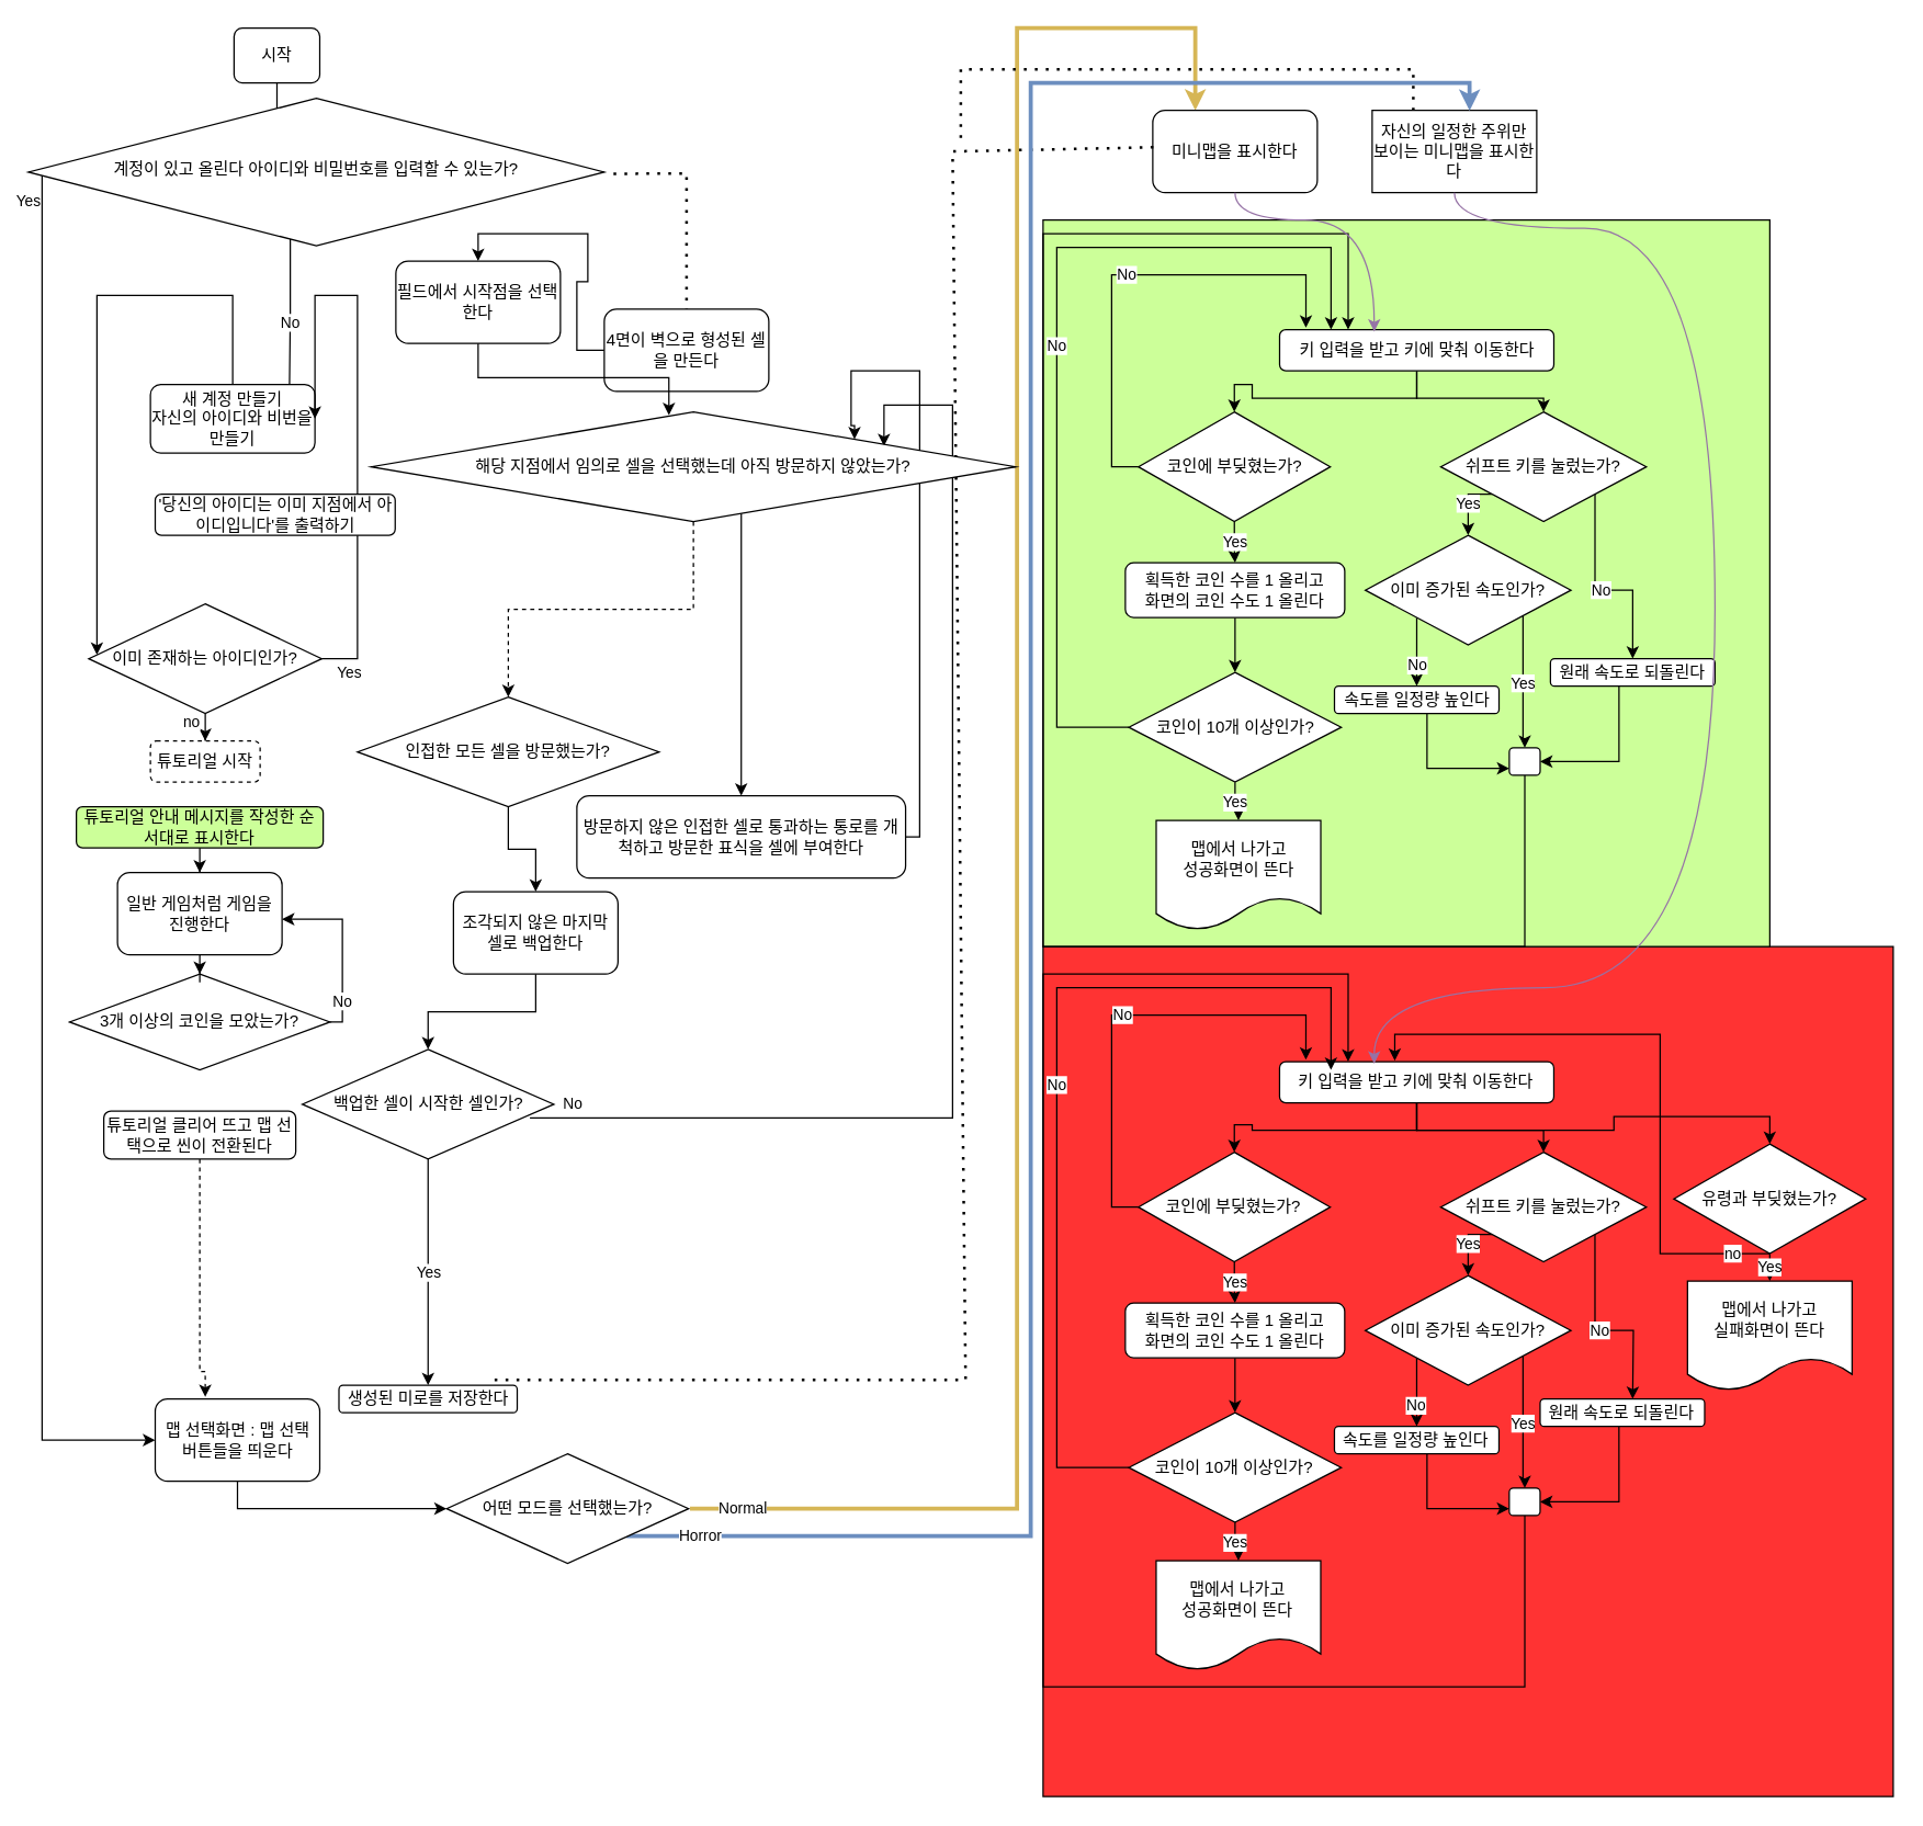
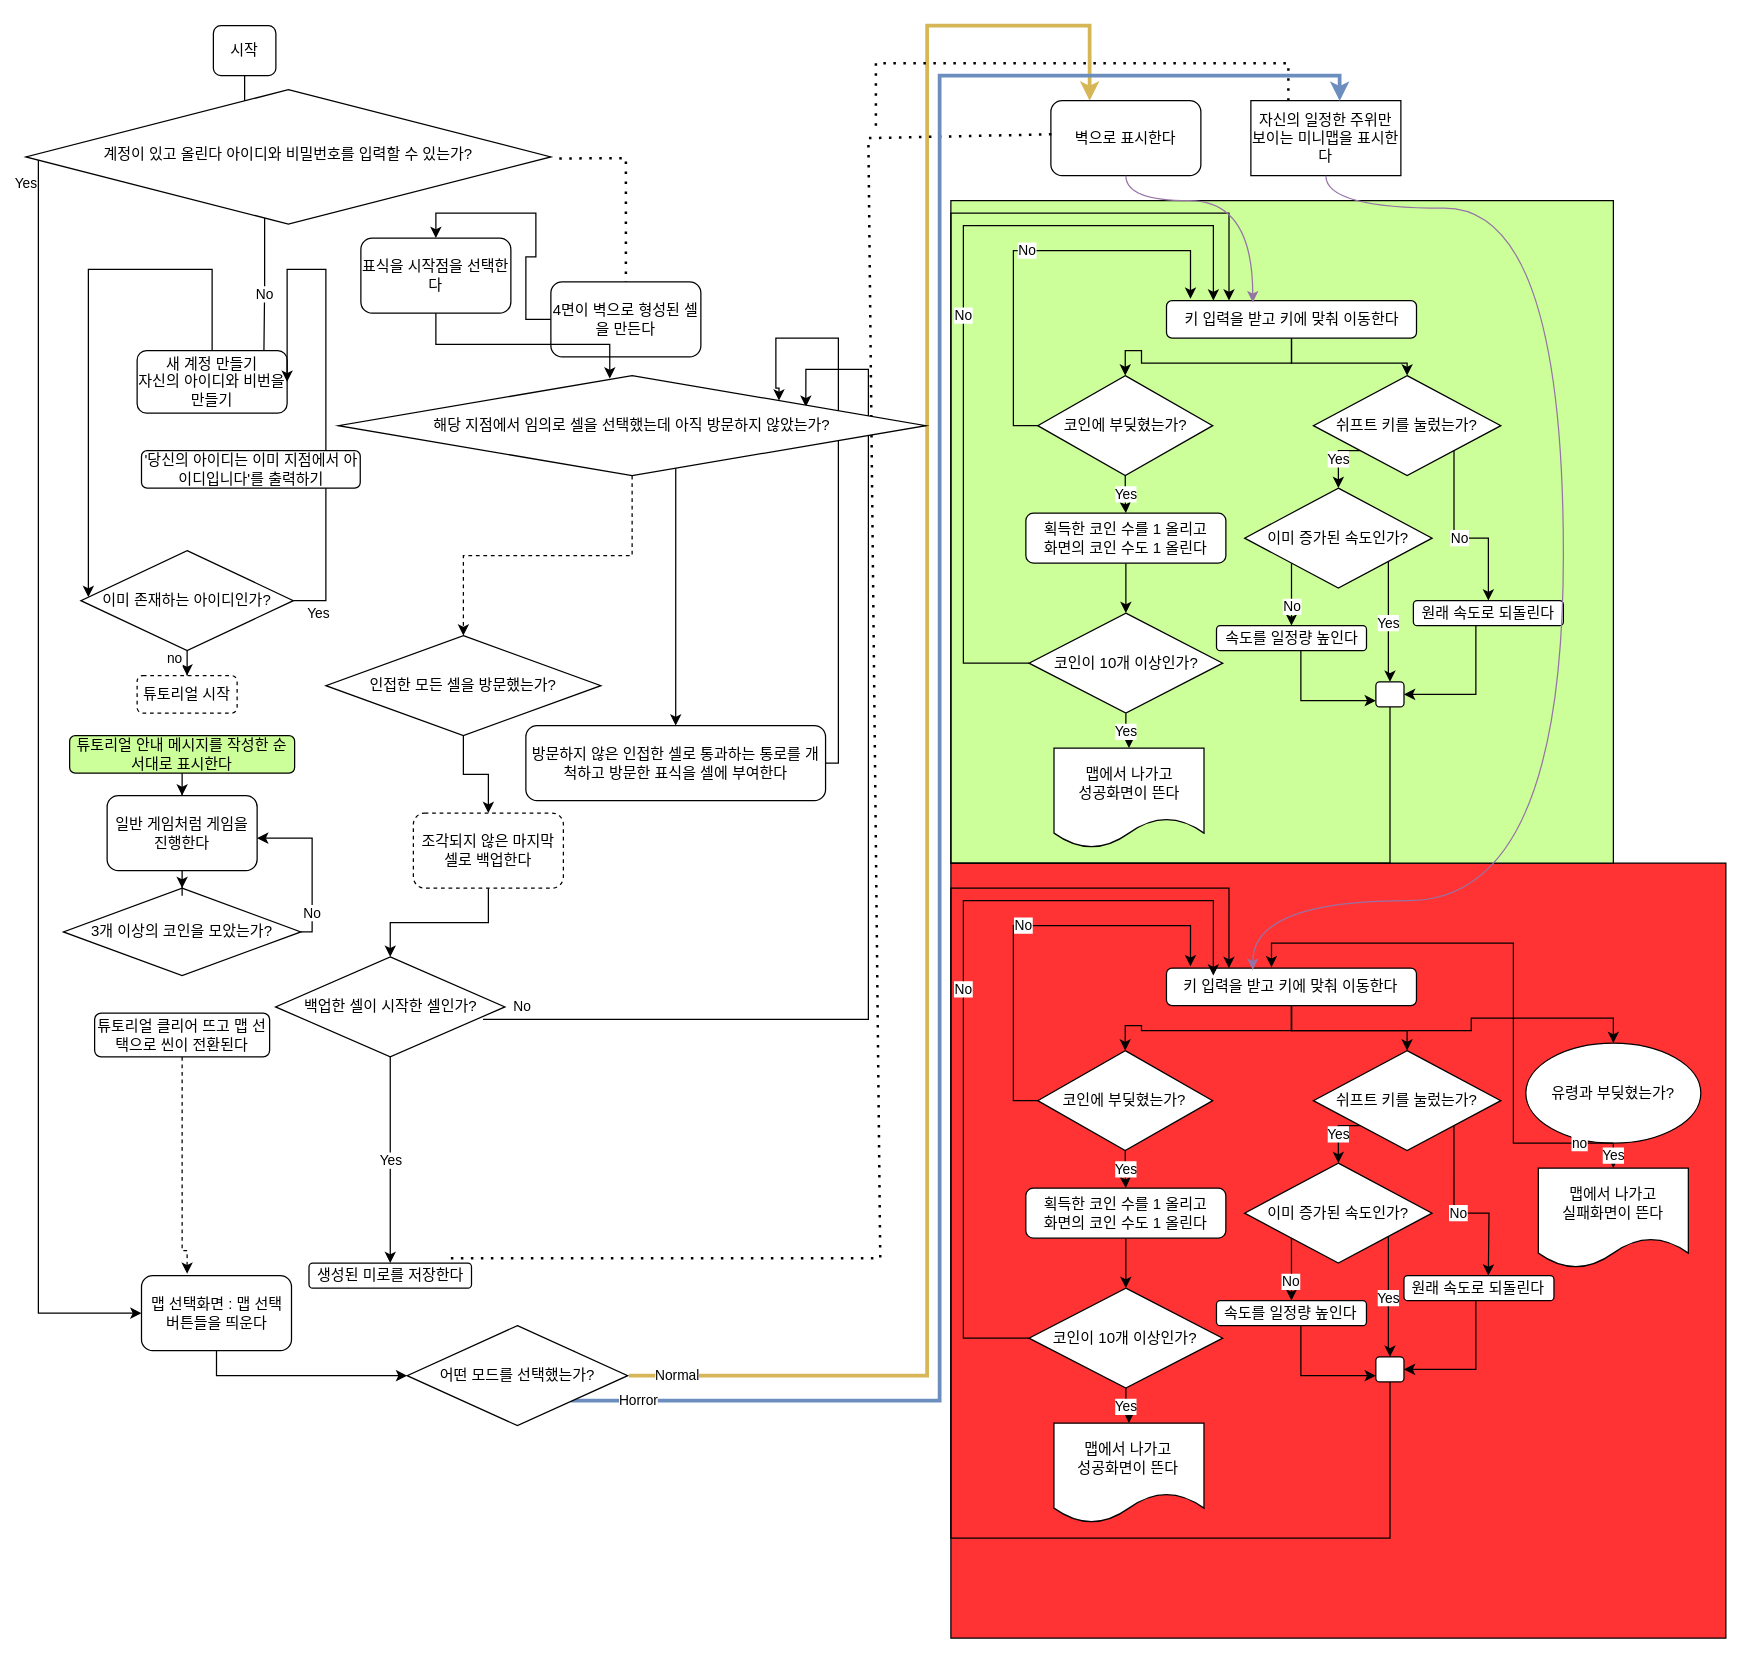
- <mxCell id="5" value="시작" style="rounded=1;whiteSpace=wrap;html=1;fontSize=12;glass=0;strokeWidth=1;shadow=0;" parent="1" vertex="1"><mxGeometry x="170" y="20" width="62.5" height="40" as="geometry" /></mxCell>
+ <mxCell id="5" value="시작" style="rounded=1;whiteSpace=wrap;html=1;fontSize=12;glass=0;strokeWidth=1;shadow=0;" parent="1" vertex="1"><mxGeometry x="170" y="20" width="50" height="40" as="geometry" /></mxCell>
- <mxCell id="27" value="미니맵을 표시한다" style="rounded=1;whiteSpace=wrap;html=1;" vertex="1" parent="1"><mxGeometry x="840" y="80" width="120" height="60" as="geometry" /></mxCell>
+ <mxCell id="27" value="벽으로 표시한다" style="rounded=1;whiteSpace=wrap;html=1;" vertex="1" parent="1"><mxGeometry x="840" y="80" width="120" height="60" as="geometry" /></mxCell>
- <mxCell id="31" value="필드에서 시작점을 선택한다" style="rounded=1;whiteSpace=wrap;html=1;" vertex="1" parent="1"><mxGeometry x="288" y="190" width="120" height="60" as="geometry" /></mxCell>
+ <mxCell id="31" value="표식을 시작점을 선택한다" style="rounded=1;whiteSpace=wrap;html=1;" vertex="1" parent="1"><mxGeometry x="288" y="190" width="120" height="60" as="geometry" /></mxCell>
- <mxCell id="40" value="조각되지 않은 마지막 셀로 백업한다" style="rounded=1;whiteSpace=wrap;html=1;" vertex="1" parent="1"><mxGeometry x="330" y="650" width="120" height="60" as="geometry" /></mxCell>
+ <mxCell id="40" value="조각되지 않은 마지막 셀로 백업한다" style="rounded=1;whiteSpace=wrap;html=1;dashed=1;" vertex="1" parent="1"><mxGeometry x="330" y="650" width="120" height="60" as="geometry" /></mxCell>
- <mxCell id="103" value="유령과 부딪혔는가?" style="rhombus;whiteSpace=wrap;html=1;" vertex="1" parent="1"><mxGeometry x="1219.97" y="834" width="140" height="80" as="geometry" /></mxCell>
+ <mxCell id="103" value="유령과 부딪혔는가?" style="ellipse;whiteSpace=wrap;html=1;" vertex="1" parent="1"><mxGeometry x="1219.97" y="834" width="140" height="80" as="geometry" /></mxCell>
